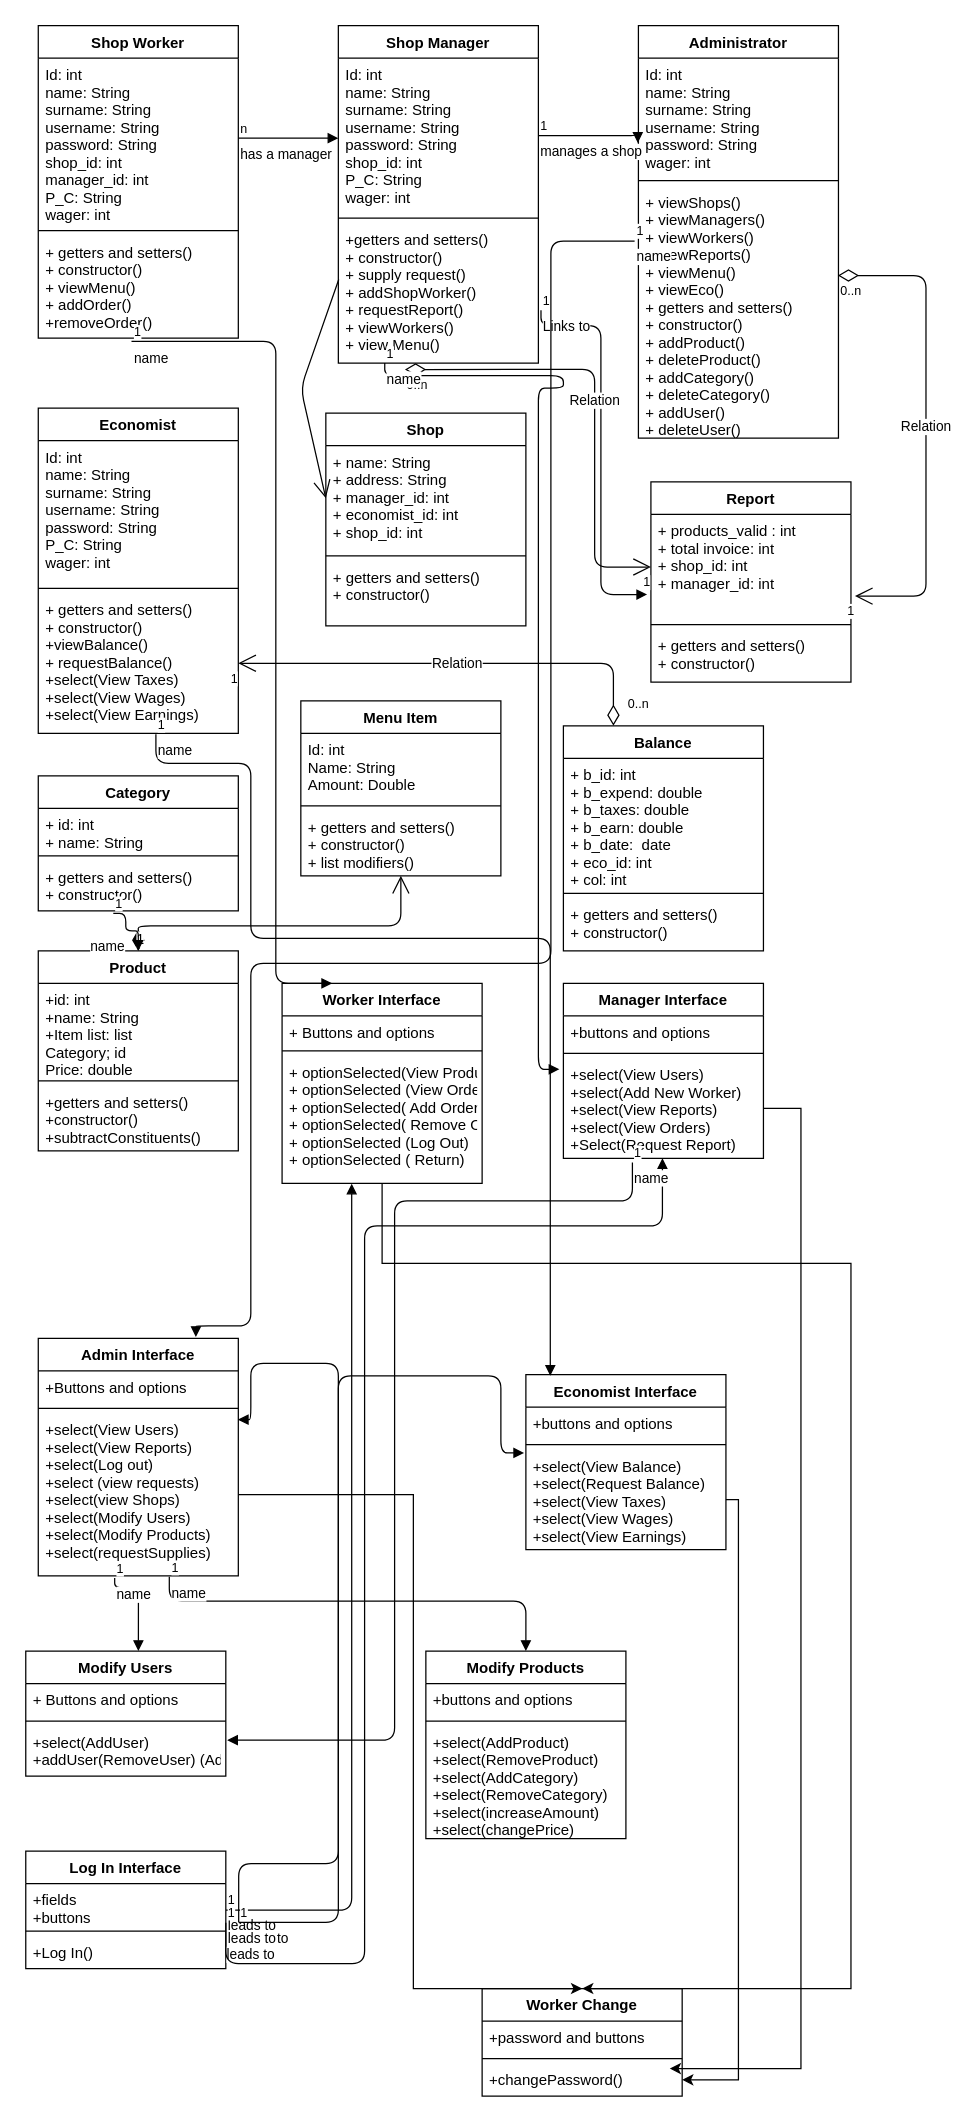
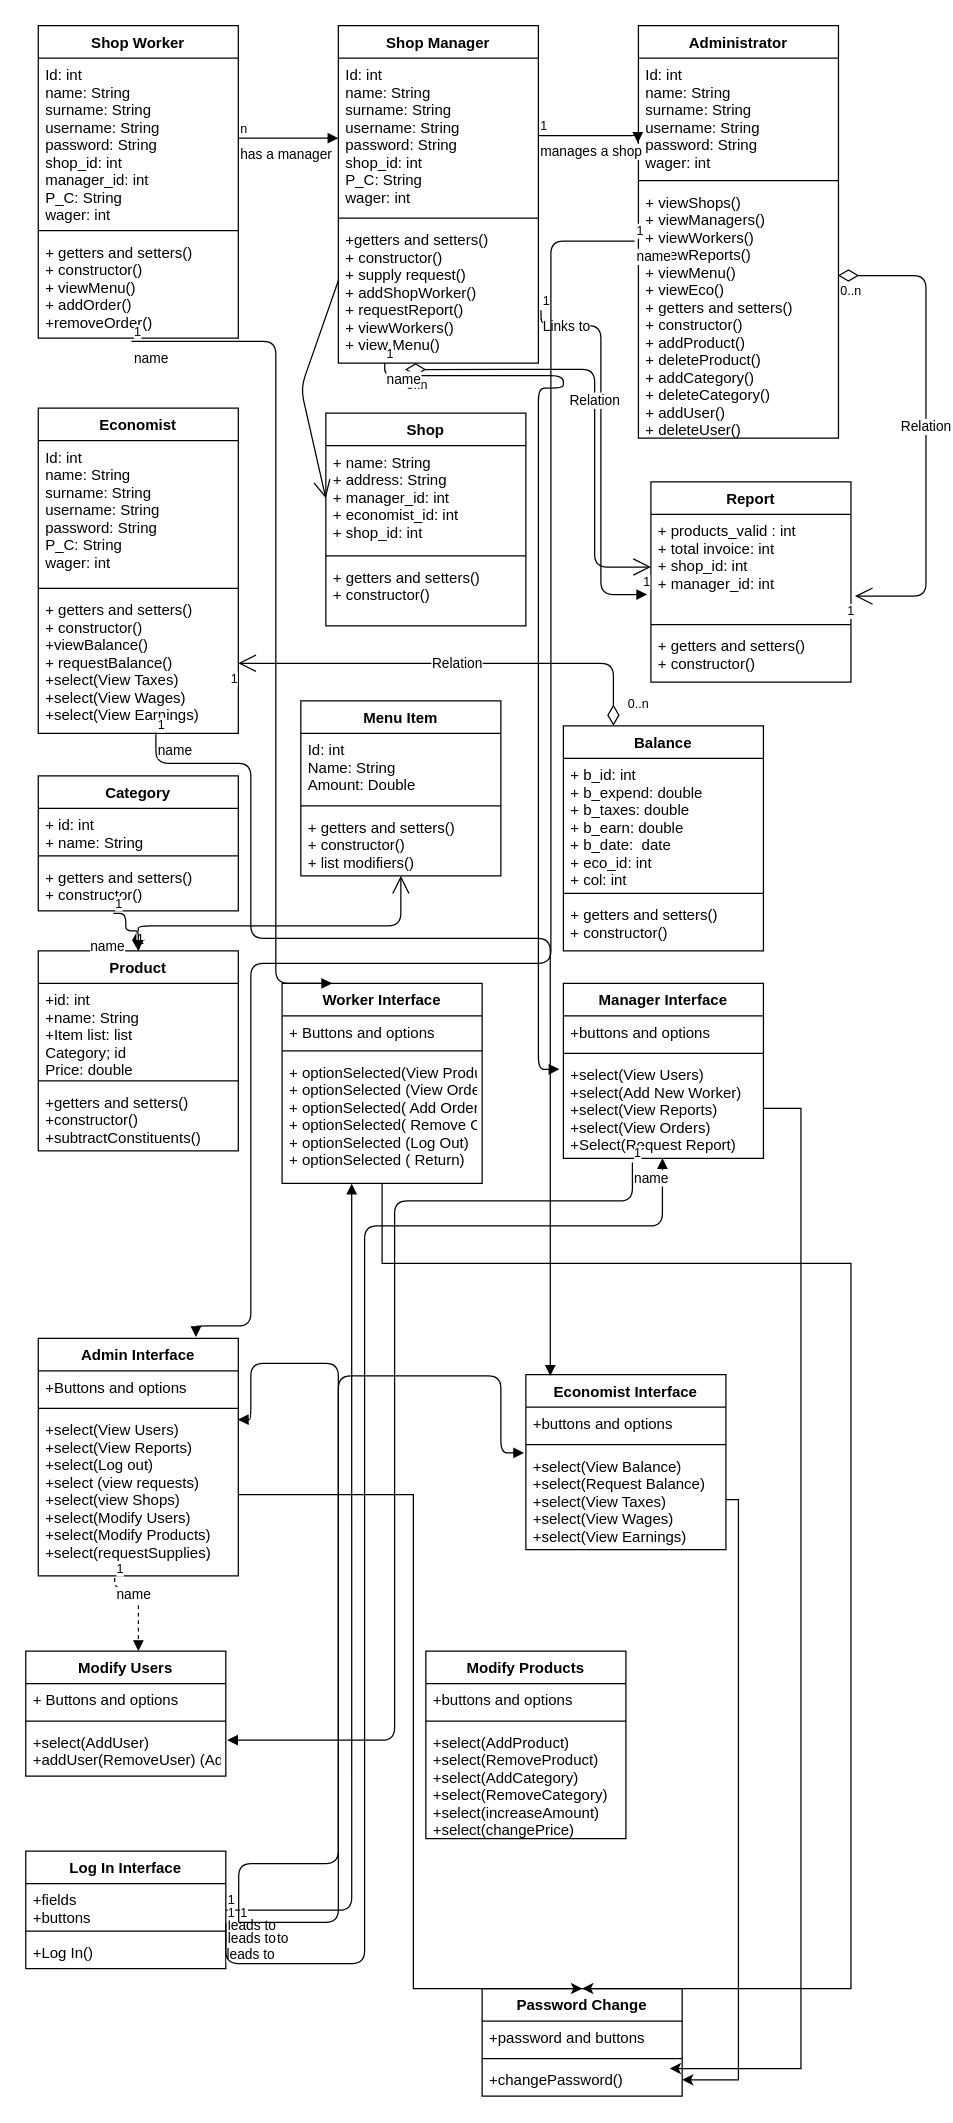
- <mxCell id="103" value="name" style="endArrow=block;endFill=1;html=1;edgeStyle=orthogonalEdgeStyle;align=left;verticalAlign=top;exitX=0.655;exitY=1.004;exitDx=0;exitDy=0;exitPerimeter=0;" parent="1" source="53" target="66" edge="1"><mxGeometry x="-1" relative="1" as="geometry"><mxPoint x="140" y="1280" as="sourcePoint" /><mxPoint x="300" y="1280" as="targetPoint" /><Array as="points"><mxPoint x="135" y="1280" /><mxPoint x="420" y="1280" /></Array></mxGeometry></mxCell>
- <mxCell id="104" value="1" style="resizable=0;html=1;align=left;verticalAlign=bottom;labelBackgroundColor=#ffffff;fontSize=10;" parent="103" connectable="0" vertex="1"><mxGeometry x="-1" relative="1" as="geometry" /></mxCell>
- <mxCell id="101" value="name" style="endArrow=block;endFill=1;html=1;edgeStyle=orthogonalEdgeStyle;align=left;verticalAlign=top;exitX=0.382;exitY=1.012;exitDx=0;exitDy=0;exitPerimeter=0;entryX=0.563;entryY=0;entryDx=0;entryDy=0;entryPerimeter=0;" parent="1" source="53" target="62" edge="1"><mxGeometry x="-1" relative="1" as="geometry"><mxPoint x="90" y="1280" as="sourcePoint" /><mxPoint x="250" y="1280" as="targetPoint" /><Array as="points"><mxPoint x="91" y="1270" /><mxPoint x="110" y="1270" /></Array></mxGeometry></mxCell>
+ <mxCell id="101" value="name" style="endArrow=block;endFill=1;html=1;edgeStyle=orthogonalEdgeStyle;align=left;verticalAlign=top;exitX=0.382;exitY=1.012;exitDx=0;exitDy=0;exitPerimeter=0;entryX=0.563;entryY=0;entryDx=0;entryDy=0;entryPerimeter=0;dashed=1;" parent="1" source="53" target="62" edge="1"><mxGeometry x="-1" relative="1" as="geometry"><mxPoint x="90" y="1280" as="sourcePoint" /><mxPoint x="250" y="1280" as="targetPoint" /><Array as="points"><mxPoint x="91" y="1270" /><mxPoint x="110" y="1270" /></Array></mxGeometry></mxCell>
- <mxCell id="111" value="Worker Change" style="swimlane;fontStyle=1;align=center;verticalAlign=top;childLayout=stackLayout;horizontal=1;startSize=26;horizontalStack=0;resizeParent=1;resizeParentMax=0;resizeLast=0;collapsible=1;marginBottom=0;" vertex="1" parent="1"><mxGeometry x="385" y="1590" width="160" height="86" as="geometry" /></mxCell>
+ <mxCell id="111" value="Password Change" style="swimlane;fontStyle=1;align=center;verticalAlign=top;childLayout=stackLayout;horizontal=1;startSize=26;horizontalStack=0;resizeParent=1;resizeParentMax=0;resizeLast=0;collapsible=1;marginBottom=0;" vertex="1" parent="1"><mxGeometry x="385" y="1590" width="160" height="86" as="geometry" /></mxCell>
